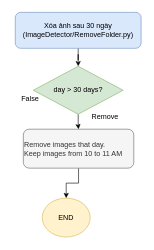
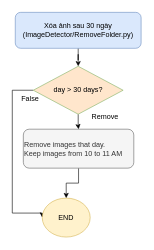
- <mxCell id="6" value="day &amp;gt; 30 days?" style="rhombus;whiteSpace=wrap;html=1;fillColor=#d5e8d4;strokeColor=#82b366;" vertex="1" parent="1"><mxGeometry x="55" y="110" width="150" height="80" as="geometry" /></mxCell>
+ <mxCell id="6" value="day &amp;gt; 30 days?" style="rhombus;whiteSpace=wrap;html=1;fillColor=#ffe6cc;strokeColor=#82b366;" vertex="1" parent="1"><mxGeometry x="55" y="110" width="150" height="80" as="geometry" /></mxCell>
+ <mxCell id="5" style="edgeStyle=orthogonalEdgeStyle;rounded=0;orthogonalLoop=1;jettySize=auto;html=1;entryX=0;entryY=0.5;entryDx=0;entryDy=0;" edge="1" parent="1" source="6" target="7"><mxGeometry relative="1" as="geometry"><Array as="points"><mxPoint x="20" y="150" /><mxPoint x="20" y="355" /></Array></mxGeometry></mxCell>
